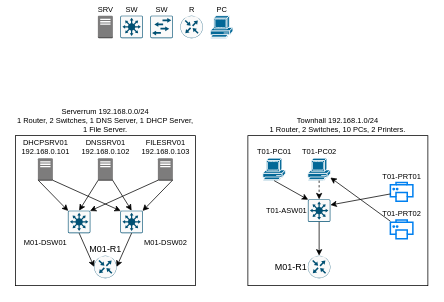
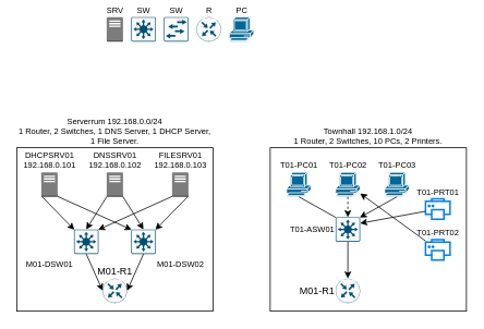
+ <mxCell id="26" value="T01-PC03" style="shape=mxgraph.cisco.computers_and_peripherals.pc;html=1;pointerEvents=1;dashed=0;fillColor=#036897;strokeColor=#ffffff;strokeWidth=1;verticalLabelPosition=top;verticalAlign=bottom;align=center;outlineConnect=0;labelPosition=center;fontSize=10;" vertex="1" parent="22"><mxGeometry x="140" y="30" width="30" height="30" as="geometry" /></mxCell>
+ <mxCell id="33" style="edgeStyle=none;rounded=0;orthogonalLoop=1;jettySize=auto;html=1;exitX=0.5;exitY=1;exitDx=0;exitDy=0;exitPerimeter=0;entryX=0.985;entryY=0.015;entryDx=0;entryDy=0;entryPerimeter=0;" edge="1" parent="22" source="26" target="29"><mxGeometry relative="1" as="geometry" /></mxCell>
- <mxCell id="31" style="edgeStyle=none;rounded=0;orthogonalLoop=1;jettySize=auto;html=1;exitX=0.5;exitY=1;exitDx=0;exitDy=0;exitPerimeter=0;entryX=0.015;entryY=0.015;entryDx=0;entryDy=0;entryPerimeter=0;" edge="1" parent="22" source="24" target="29"><mxGeometry relative="1" as="geometry" /></mxCell>
+ <mxCell id="31" style="edgeStyle=none;rounded=0;orthogonalLoop=1;jettySize=auto;html=1;exitX=0.5;exitY=1;exitDx=0;exitDy=0;exitPerimeter=0;entryX=0.015;entryY=0.015;entryDx=0;entryDy=0;entryPerimeter=0;endArrow=none;" edge="1" parent="22" source="24" target="29"><mxGeometry relative="1" as="geometry" /></mxCell>
